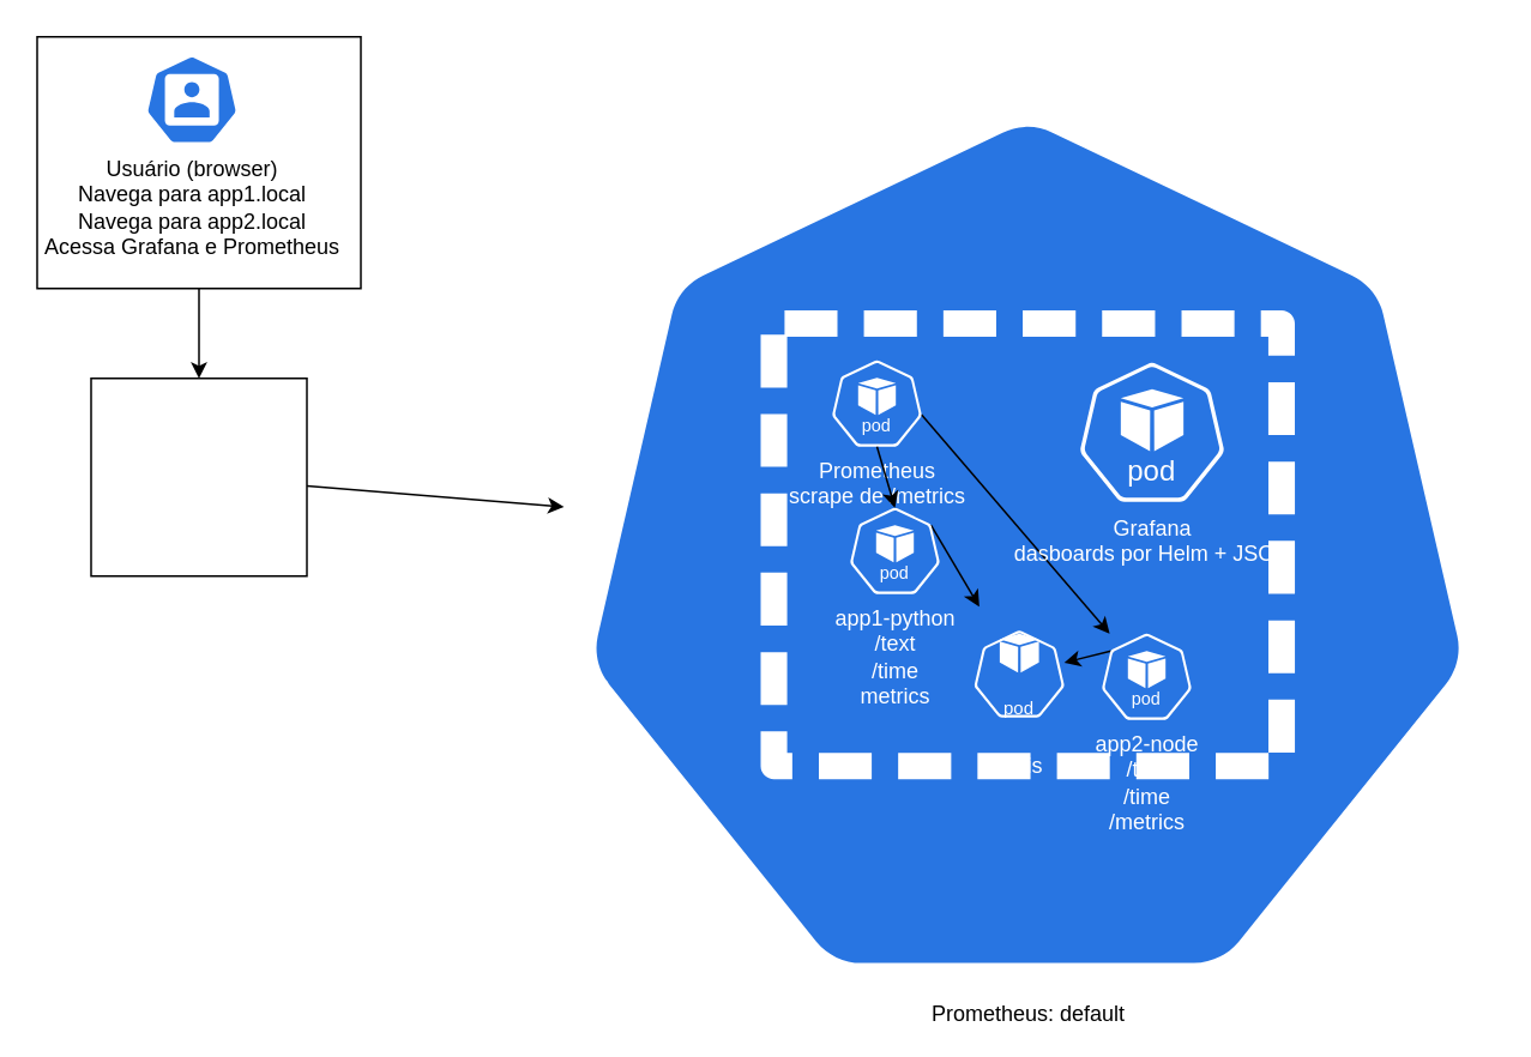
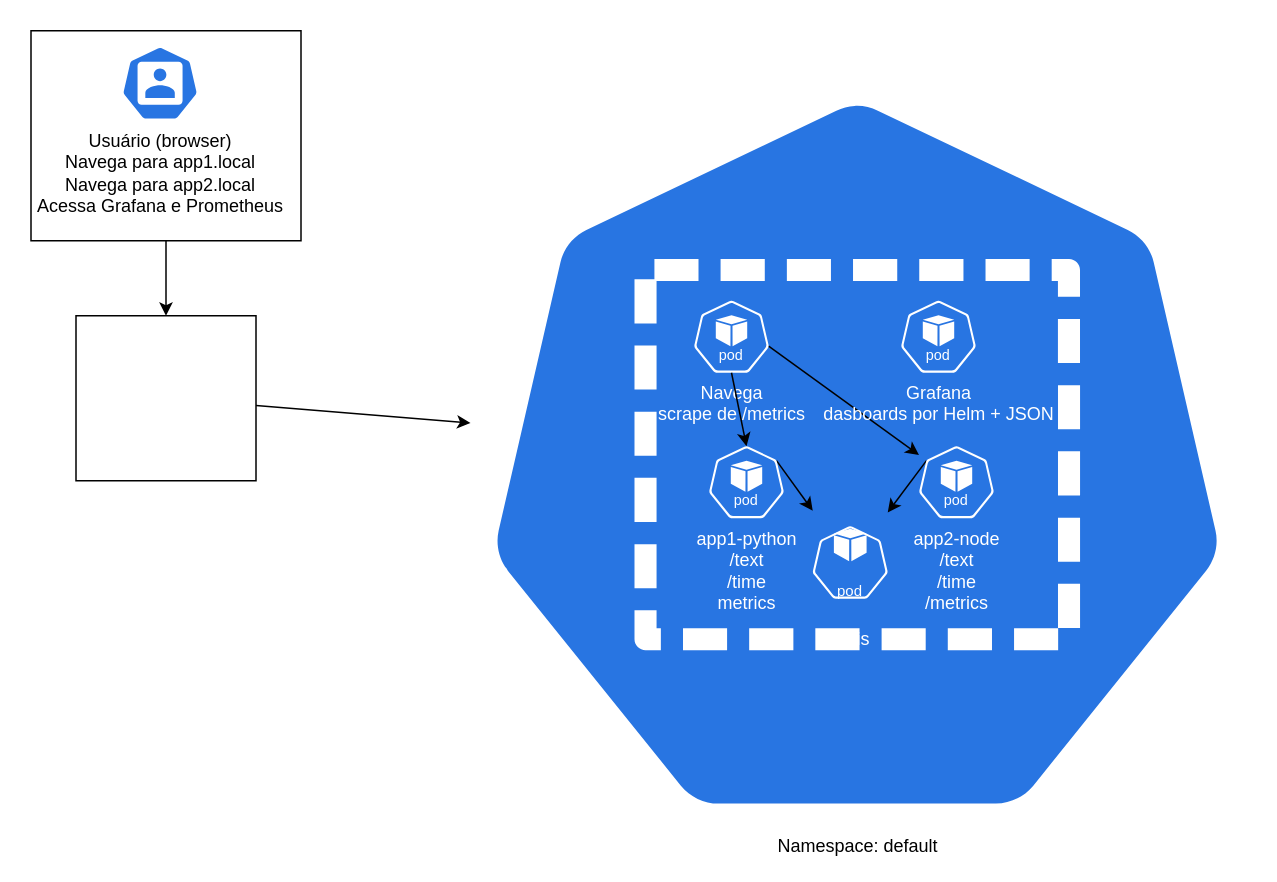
- <mxCell id="8" value="&lt;font style=&quot;color: rgb(255, 255, 255);&quot;&gt;Prometheus&lt;br&gt;scrape de /metrics&lt;/font&gt;" style="aspect=fixed;sketch=0;html=1;dashed=0;whitespace=wrap;verticalLabelPosition=bottom;verticalAlign=top;fillColor=#2875E2;strokeColor=#ffffff;points=[[0.005,0.63,0],[0.1,0.2,0],[0.9,0.2,0],[0.5,0,0],[0.995,0.63,0],[0.72,0.99,0],[0.5,1,0],[0.28,0.99,0]];shape=mxgraph.kubernetes.icon2;kubernetesLabel=1;prIcon=pod" vertex="1" parent="1"><mxGeometry x="462" y="200" width="50" height="48" as="geometry" /></mxCell>
+ <mxCell id="8" value="&lt;font style=&quot;color: rgb(255, 255, 255);&quot;&gt;Navega&lt;br&gt;scrape de /metrics&lt;/font&gt;" style="aspect=fixed;sketch=0;html=1;dashed=0;whitespace=wrap;verticalLabelPosition=bottom;verticalAlign=top;fillColor=#2875E2;strokeColor=#ffffff;points=[[0.005,0.63,0],[0.1,0.2,0],[0.9,0.2,0],[0.5,0,0],[0.995,0.63,0],[0.72,0.99,0],[0.5,1,0],[0.28,0.99,0]];shape=mxgraph.kubernetes.icon2;kubernetesLabel=1;prIcon=pod" vertex="1" parent="1"><mxGeometry x="462" y="200" width="50" height="48" as="geometry" /></mxCell>
- <mxCell id="9" value="&lt;font style=&quot;color: rgb(255, 255, 255);&quot;&gt;Grafana&lt;br&gt;dasboards por Helm + JSON&lt;/font&gt;" style="aspect=fixed;sketch=0;html=1;dashed=0;whitespace=wrap;verticalLabelPosition=bottom;verticalAlign=top;fillColor=#2875E2;strokeColor=#ffffff;points=[[0.005,0.63,0],[0.1,0.2,0],[0.9,0.2,0],[0.5,0,0],[0.995,0.63,0],[0.72,0.99,0],[0.5,1,0],[0.28,0.99,0]];shape=mxgraph.kubernetes.icon2;kubernetesLabel=1;prIcon=pod" vertex="1" parent="1"><mxGeometry x="600" y="200" width="80" height="80" as="geometry" /></mxCell>
+ <mxCell id="9" value="&lt;font style=&quot;color: rgb(255, 255, 255);&quot;&gt;Grafana&lt;br&gt;dasboards por Helm + JSON&lt;/font&gt;" style="aspect=fixed;sketch=0;html=1;dashed=0;whitespace=wrap;verticalLabelPosition=bottom;verticalAlign=top;fillColor=#2875E2;strokeColor=#ffffff;points=[[0.005,0.63,0],[0.1,0.2,0],[0.9,0.2,0],[0.5,0,0],[0.995,0.63,0],[0.72,0.99,0],[0.5,1,0],[0.28,0.99,0]];shape=mxgraph.kubernetes.icon2;kubernetesLabel=1;prIcon=pod" vertex="1" parent="1"><mxGeometry x="600" y="200" width="50" height="48" as="geometry" /></mxCell>
- <mxCell id="11" value="&lt;font style=&quot;color: rgb(255, 255, 255);&quot;&gt;app1-python&lt;/font&gt;&lt;div&gt;&lt;font style=&quot;color: rgb(255, 255, 255);&quot;&gt;/text&lt;/font&gt;&lt;/div&gt;&lt;div&gt;&lt;font style=&quot;color: rgb(255, 255, 255);&quot;&gt;/time&lt;/font&gt;&lt;/div&gt;&lt;div&gt;&lt;font style=&quot;color: rgb(255, 255, 255);&quot;&gt;metrics&lt;/font&gt;&lt;/div&gt;" style="aspect=fixed;sketch=0;html=1;dashed=0;whitespace=wrap;verticalLabelPosition=bottom;verticalAlign=top;fillColor=#2875E2;strokeColor=#ffffff;points=[[0.005,0.63,0],[0.1,0.2,0],[0.9,0.2,0],[0.5,0,0],[0.995,0.63,0],[0.72,0.99,0],[0.5,1,0],[0.28,0.99,0]];shape=mxgraph.kubernetes.icon2;kubernetesLabel=1;prIcon=pod" vertex="1" parent="1"><mxGeometry x="472" y="282" width="50" height="48" as="geometry" /></mxCell>
+ <mxCell id="11" value="&lt;font style=&quot;color: rgb(255, 255, 255);&quot;&gt;app1-python&lt;/font&gt;&lt;div&gt;&lt;font style=&quot;color: rgb(255, 255, 255);&quot;&gt;/text&lt;/font&gt;&lt;/div&gt;&lt;div&gt;&lt;font style=&quot;color: rgb(255, 255, 255);&quot;&gt;/time&lt;/font&gt;&lt;/div&gt;&lt;div&gt;&lt;font style=&quot;color: rgb(255, 255, 255);&quot;&gt;metrics&lt;/font&gt;&lt;/div&gt;" style="aspect=fixed;sketch=0;html=1;dashed=0;whitespace=wrap;verticalLabelPosition=bottom;verticalAlign=top;fillColor=#2875E2;strokeColor=#ffffff;points=[[0.005,0.63,0],[0.1,0.2,0],[0.9,0.2,0],[0.5,0,0],[0.995,0.63,0],[0.72,0.99,0],[0.5,1,0],[0.28,0.99,0]];shape=mxgraph.kubernetes.icon2;kubernetesLabel=1;prIcon=pod" vertex="1" parent="1"><mxGeometry x="472" y="297" width="50" height="48" as="geometry" /></mxCell>
- <mxCell id="13" value="app2-nod&lt;font style=&quot;color: rgb(255, 255, 255);&quot;&gt;e&lt;/font&gt;&lt;div&gt;&lt;font style=&quot;color: rgb(255, 255, 255);&quot;&gt;/text&lt;/font&gt;&lt;/div&gt;&lt;div&gt;&lt;font style=&quot;color: rgb(255, 255, 255);&quot;&gt;/time&lt;/font&gt;&lt;/div&gt;&lt;div&gt;&lt;font style=&quot;color: rgb(255, 255, 255);&quot;&gt;/metrics&lt;/font&gt;&lt;/div&gt;" style="aspect=fixed;sketch=0;html=1;dashed=0;whitespace=wrap;verticalLabelPosition=bottom;verticalAlign=top;fillColor=#2875E2;strokeColor=#ffffff;points=[[0.005,0.63,0],[0.1,0.2,0],[0.9,0.2,0],[0.5,0,0],[0.995,0.63,0],[0.72,0.99,0],[0.5,1,0],[0.28,0.99,0]];shape=mxgraph.kubernetes.icon2;kubernetesLabel=1;prIcon=pod;fontColor=#FFFFFF;" vertex="1" parent="1"><mxGeometry x="612" y="352" width="50" height="48" as="geometry" /></mxCell>
+ <mxCell id="13" value="app2-nod&lt;font style=&quot;color: rgb(255, 255, 255);&quot;&gt;e&lt;/font&gt;&lt;div&gt;&lt;font style=&quot;color: rgb(255, 255, 255);&quot;&gt;/text&lt;/font&gt;&lt;/div&gt;&lt;div&gt;&lt;font style=&quot;color: rgb(255, 255, 255);&quot;&gt;/time&lt;/font&gt;&lt;/div&gt;&lt;div&gt;&lt;font style=&quot;color: rgb(255, 255, 255);&quot;&gt;/metrics&lt;/font&gt;&lt;/div&gt;" style="aspect=fixed;sketch=0;html=1;dashed=0;whitespace=wrap;verticalLabelPosition=bottom;verticalAlign=top;fillColor=#2875E2;strokeColor=#ffffff;points=[[0.005,0.63,0],[0.1,0.2,0],[0.9,0.2,0],[0.5,0,0],[0.995,0.63,0],[0.72,0.99,0],[0.5,1,0],[0.28,0.99,0]];shape=mxgraph.kubernetes.icon2;kubernetesLabel=1;prIcon=pod;fontColor=#FFFFFF;" vertex="1" parent="1"><mxGeometry x="612" y="297" width="50" height="48" as="geometry" /></mxCell>
- <mxCell id="6" value="Prometheus: default&lt;div&gt;&lt;br&gt;&lt;/div&gt;" style="aspect=fixed;sketch=0;html=1;dashed=0;whitespace=wrap;verticalLabelPosition=bottom;verticalAlign=top;fillColor=#2875E2;strokeColor=#ffffff;points=[[0.005,0.63,0],[0.1,0.2,0],[0.9,0.2,0],[0.5,0,0],[0.995,0.63,0],[0.72,0.99,0],[0.5,1,0],[0.28,0.99,0]];shape=mxgraph.kubernetes.icon2;prIcon=ns" vertex="1" parent="1"><mxGeometry x="313" y="55" width="515.7" height="495.08" as="geometry" /></mxCell>
+ <mxCell id="6" value="Namespace: default&lt;div&gt;&lt;br&gt;&lt;/div&gt;" style="aspect=fixed;sketch=0;html=1;dashed=0;whitespace=wrap;verticalLabelPosition=bottom;verticalAlign=top;fillColor=#2875E2;strokeColor=#ffffff;points=[[0.005,0.63,0],[0.1,0.2,0],[0.9,0.2,0],[0.5,0,0],[0.995,0.63,0],[0.72,0.99,0],[0.5,1,0],[0.28,0.99,0]];shape=mxgraph.kubernetes.icon2;prIcon=ns" vertex="1" parent="1"><mxGeometry x="313" y="55" width="515.7" height="495.08" as="geometry" /></mxCell>
